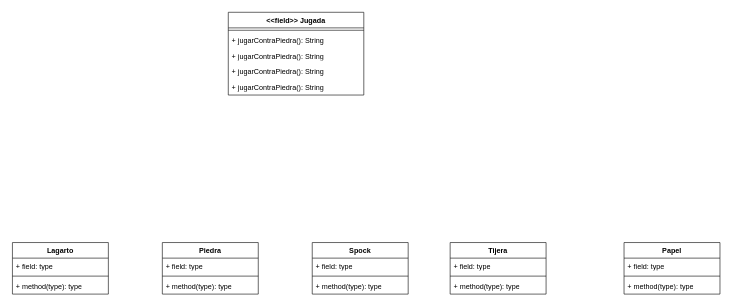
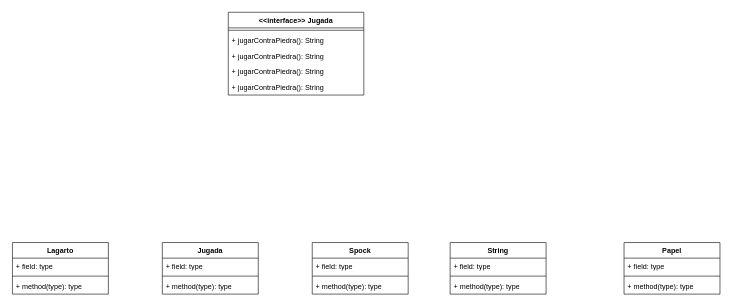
- <mxCell id="2" value="&lt;div&gt;&amp;lt;&amp;lt;field&amp;gt;&amp;gt;&amp;nbsp;&lt;span style=&quot;background-color: initial;&quot;&gt;Jugada&lt;/span&gt;&lt;/div&gt;" style="swimlane;fontStyle=1;align=center;verticalAlign=top;childLayout=stackLayout;horizontal=1;startSize=26;horizontalStack=0;resizeParent=1;resizeParentMax=0;resizeLast=0;collapsible=1;marginBottom=0;whiteSpace=wrap;html=1;" vertex="1" parent="1"><mxGeometry x="380" y="20" width="226" height="138" as="geometry" /></mxCell>
+ <mxCell id="2" value="&lt;div&gt;&amp;lt;&amp;lt;interface&amp;gt;&amp;gt;&amp;nbsp;&lt;span style=&quot;background-color: initial;&quot;&gt;Jugada&lt;/span&gt;&lt;/div&gt;" style="swimlane;fontStyle=1;align=center;verticalAlign=top;childLayout=stackLayout;horizontal=1;startSize=26;horizontalStack=0;resizeParent=1;resizeParentMax=0;resizeLast=0;collapsible=1;marginBottom=0;whiteSpace=wrap;html=1;" vertex="1" parent="1"><mxGeometry x="380" y="20" width="226" height="138" as="geometry" /></mxCell>
- <mxCell id="16" value="Piedra" style="swimlane;fontStyle=1;align=center;verticalAlign=top;childLayout=stackLayout;horizontal=1;startSize=26;horizontalStack=0;resizeParent=1;resizeParentMax=0;resizeLast=0;collapsible=1;marginBottom=0;whiteSpace=wrap;html=1;" vertex="1" parent="1"><mxGeometry x="270" y="404" width="160" height="86" as="geometry" /></mxCell>
+ <mxCell id="16" value="Jugada" style="swimlane;fontStyle=1;align=center;verticalAlign=top;childLayout=stackLayout;horizontal=1;startSize=26;horizontalStack=0;resizeParent=1;resizeParentMax=0;resizeLast=0;collapsible=1;marginBottom=0;whiteSpace=wrap;html=1;" vertex="1" parent="1"><mxGeometry x="270" y="404" width="160" height="86" as="geometry" /></mxCell>
- <mxCell id="24" value="Tijera" style="swimlane;fontStyle=1;align=center;verticalAlign=top;childLayout=stackLayout;horizontal=1;startSize=26;horizontalStack=0;resizeParent=1;resizeParentMax=0;resizeLast=0;collapsible=1;marginBottom=0;whiteSpace=wrap;html=1;" vertex="1" parent="1"><mxGeometry x="750" y="404" width="160" height="86" as="geometry" /></mxCell>
+ <mxCell id="24" value="String" style="swimlane;fontStyle=1;align=center;verticalAlign=top;childLayout=stackLayout;horizontal=1;startSize=26;horizontalStack=0;resizeParent=1;resizeParentMax=0;resizeLast=0;collapsible=1;marginBottom=0;whiteSpace=wrap;html=1;" vertex="1" parent="1"><mxGeometry x="750" y="404" width="160" height="86" as="geometry" /></mxCell>
